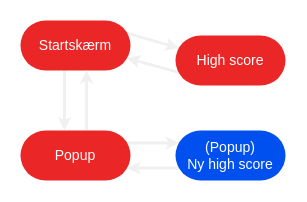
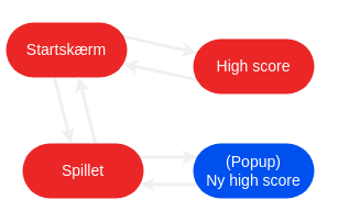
- <mxCell id="6" value="Startskærm" style="rounded=1;whiteSpace=wrap;html=1;fontSize=14;strokeColor=none;fontColor=#FFFFFF;arcSize=50;fillColor=#EB2626;" parent="1" vertex="1"><mxGeometry x="20" y="20" width="110" height="50" as="geometry" /></mxCell>
+ <mxCell id="6" value="Startskærm" style="rounded=1;whiteSpace=wrap;html=1;fontSize=14;strokeColor=none;fontColor=#FFFFFF;arcSize=50;fillColor=#EB2626;" parent="1" vertex="1"><mxGeometry x="5" y="20" width="110" height="50" as="geometry" /></mxCell>
- <mxCell id="10" value="Popup" style="rounded=1;whiteSpace=wrap;html=1;fontSize=14;strokeColor=none;fontColor=#FFFFFF;arcSize=50;fillColor=#EB2626;" parent="1" vertex="1"><mxGeometry x="20" y="130" width="110" height="50" as="geometry" /></mxCell>
+ <mxCell id="10" value="Spillet" style="rounded=1;whiteSpace=wrap;html=1;fontSize=14;strokeColor=none;fontColor=#FFFFFF;arcSize=50;fillColor=#EB2626;" parent="1" vertex="1"><mxGeometry x="20" y="130" width="110" height="50" as="geometry" /></mxCell>
